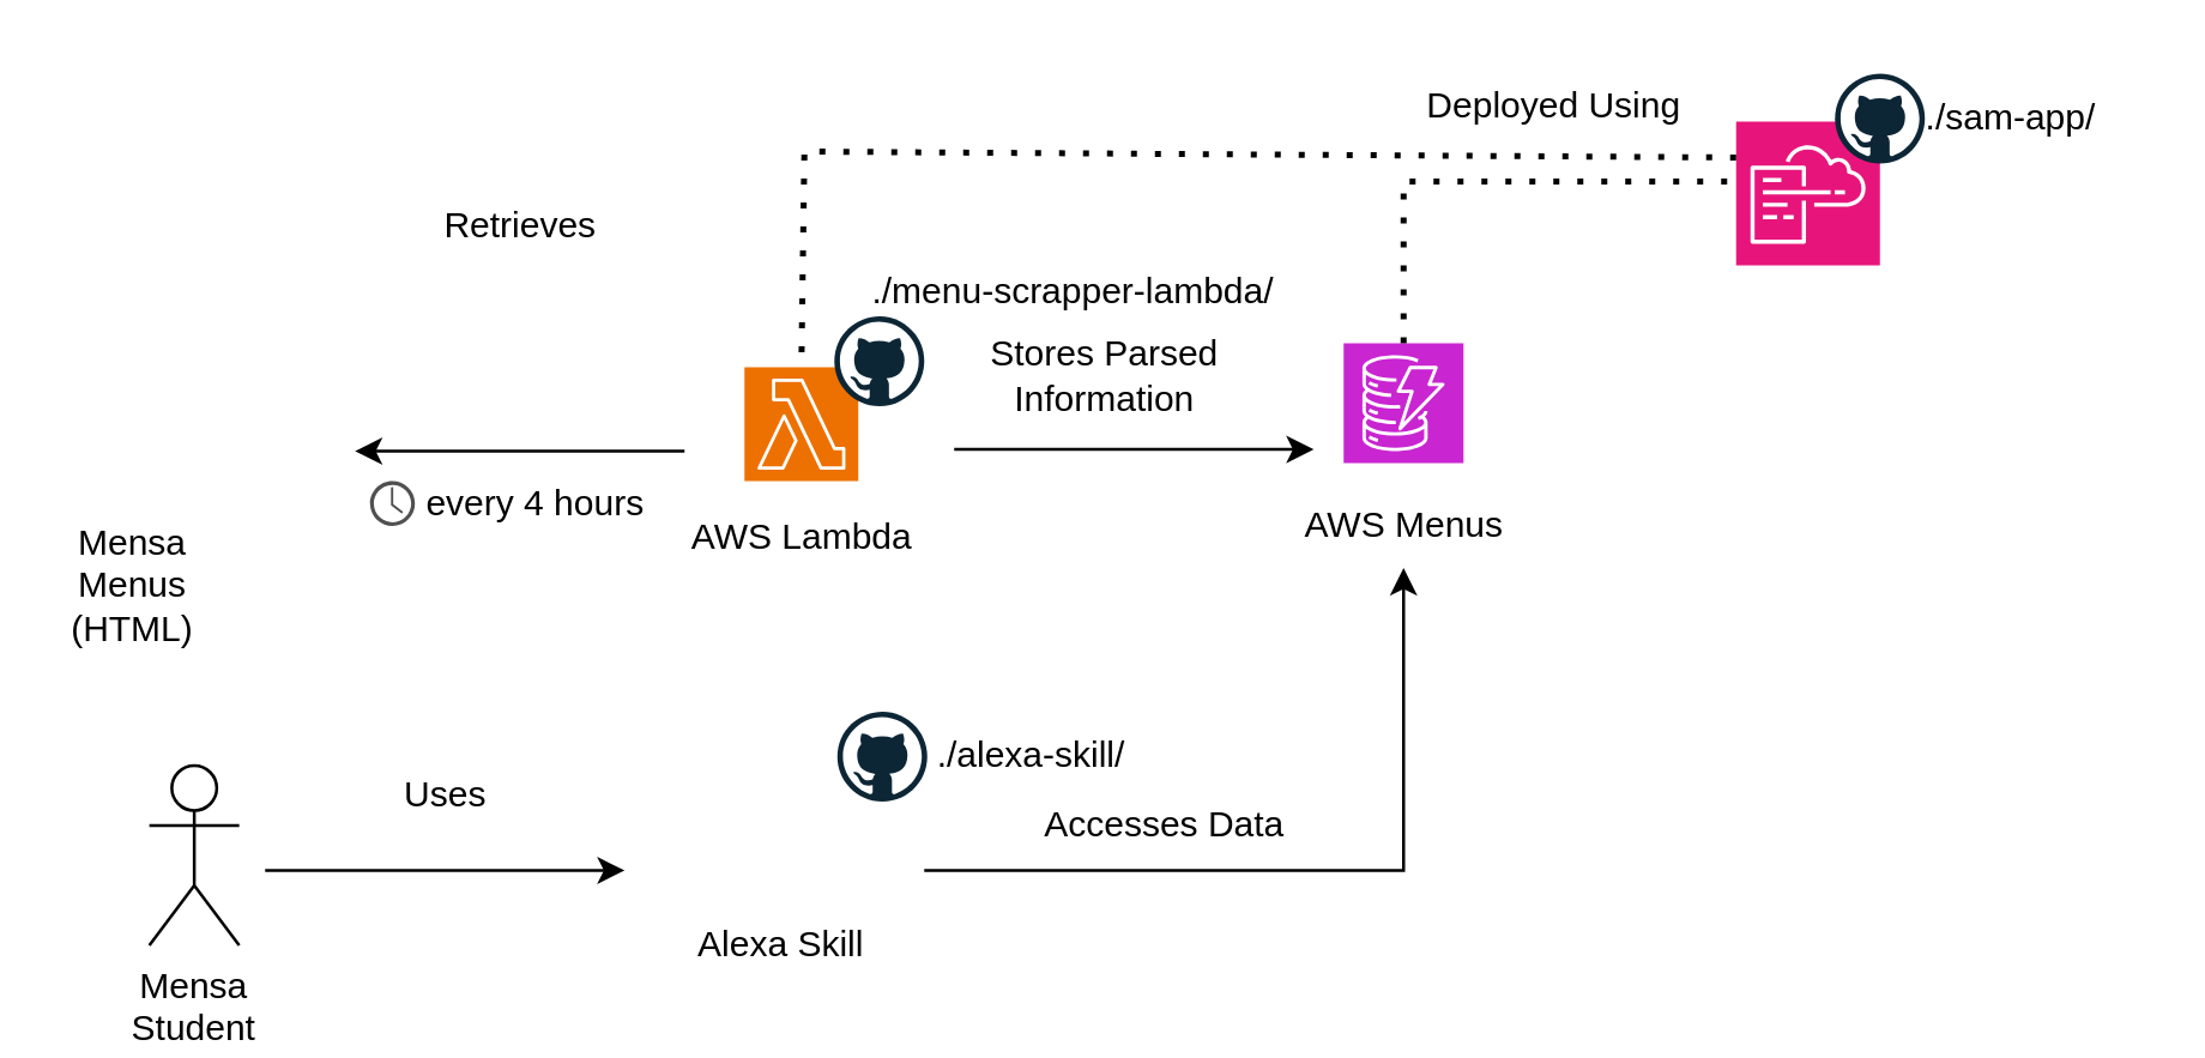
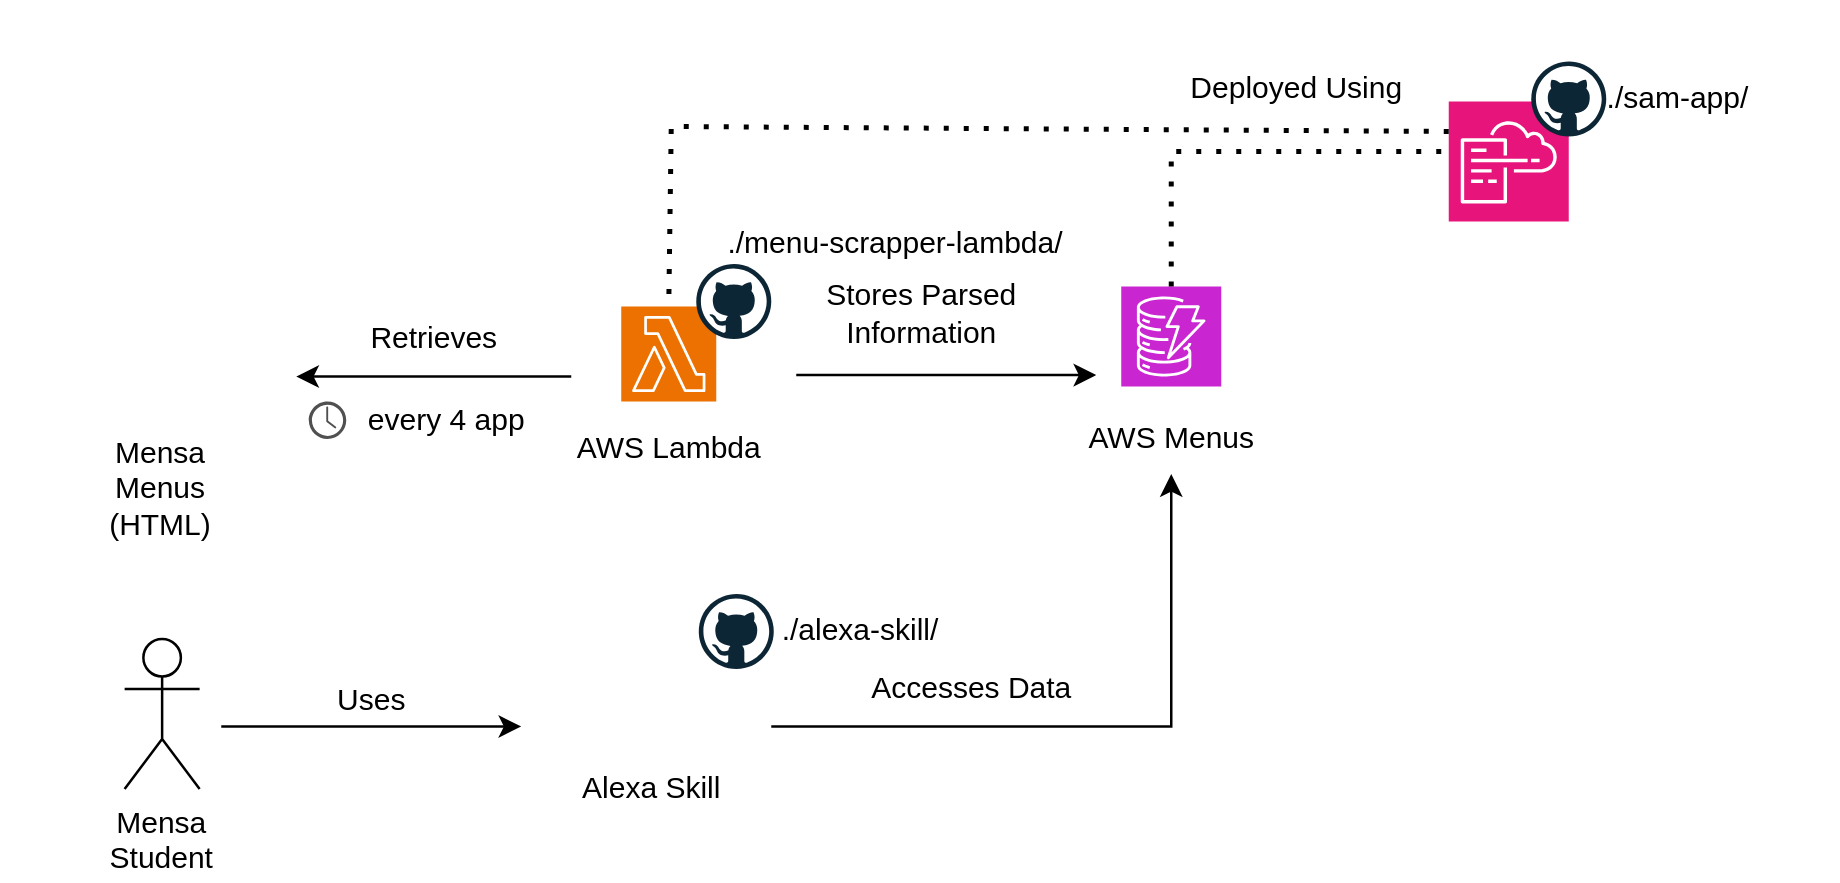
- <mxCell id="5" value="Retrieves" style="text;html=1;align=center;verticalAlign=middle;resizable=0;points=[];autosize=1;strokeColor=none;fillColor=none;" parent="1" vertex="1"><mxGeometry x="138" y="60" width="70" height="30" as="geometry" /></mxCell>
+ <mxCell id="5" value="Retrieves" style="text;html=1;align=center;verticalAlign=middle;resizable=0;points=[];autosize=1;strokeColor=none;fillColor=none;" parent="1" vertex="1"><mxGeometry x="138" y="120" width="70" height="30" as="geometry" /></mxCell>
- <mxCell id="7" value="every 4 hours" style="text;html=1;align=center;verticalAlign=middle;resizable=0;points=[];autosize=1;strokeColor=none;fillColor=none;" parent="1" vertex="1"><mxGeometry x="128" y="152.5" width="100" height="30" as="geometry" /></mxCell>
+ <mxCell id="7" value="every 4 app" style="text;html=1;align=center;verticalAlign=middle;resizable=0;points=[];autosize=1;strokeColor=none;fillColor=none;" parent="1" vertex="1"><mxGeometry x="128" y="152.5" width="100" height="30" as="geometry" /></mxCell>
- <mxCell id="3" value="Mensa Menus&lt;div&gt;(HTML)&lt;/div&gt;" style="text;html=1;align=center;verticalAlign=middle;whiteSpace=wrap;rounded=0;" parent="1" vertex="1"><mxGeometry x="14.35" y="180" width="60" height="30" as="geometry" /></mxCell>
+ <mxCell id="3" value="Mensa Menus&lt;div&gt;(HTML)&lt;/div&gt;" style="text;html=1;align=center;verticalAlign=middle;whiteSpace=wrap;rounded=0;" parent="1" vertex="1"><mxGeometry x="34.35" y="180" width="60" height="30" as="geometry" /></mxCell>
- <mxCell id="23" value="Uses" style="text;html=1;align=center;verticalAlign=middle;resizable=0;points=[];autosize=1;strokeColor=none;fillColor=none;" parent="1" vertex="1"><mxGeometry x="123" y="250" width="50" height="30" as="geometry" /></mxCell>
+ <mxCell id="23" value="Uses" style="text;html=1;align=center;verticalAlign=middle;resizable=0;points=[];autosize=1;strokeColor=none;fillColor=none;" parent="1" vertex="1"><mxGeometry x="123" y="265" width="50" height="30" as="geometry" /></mxCell>
